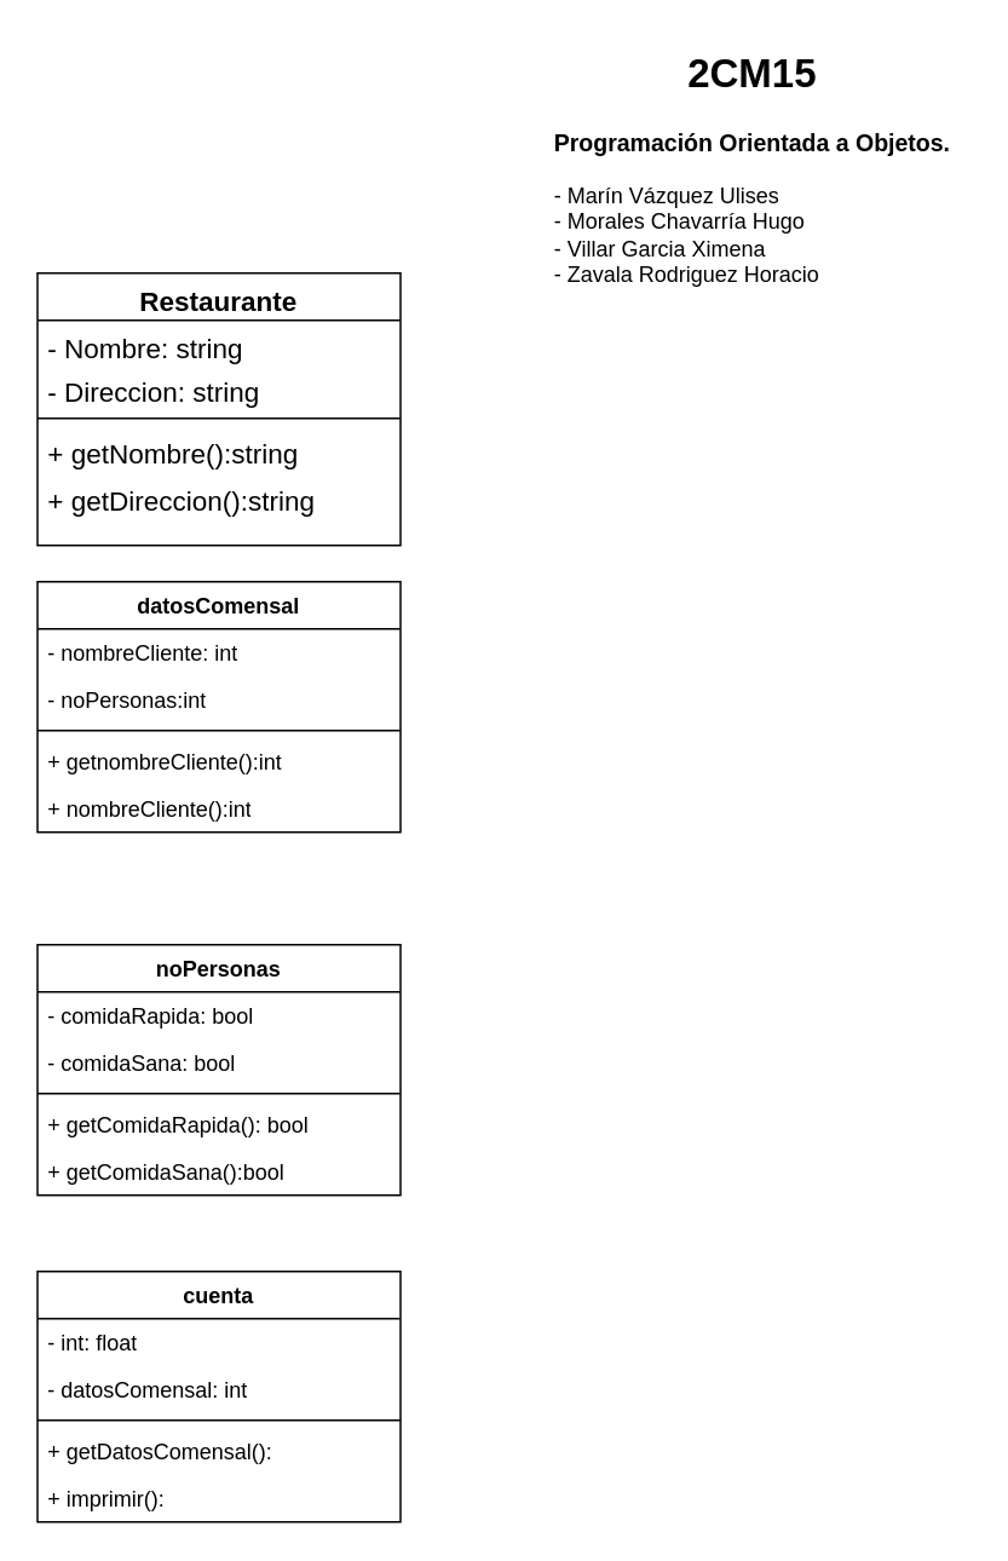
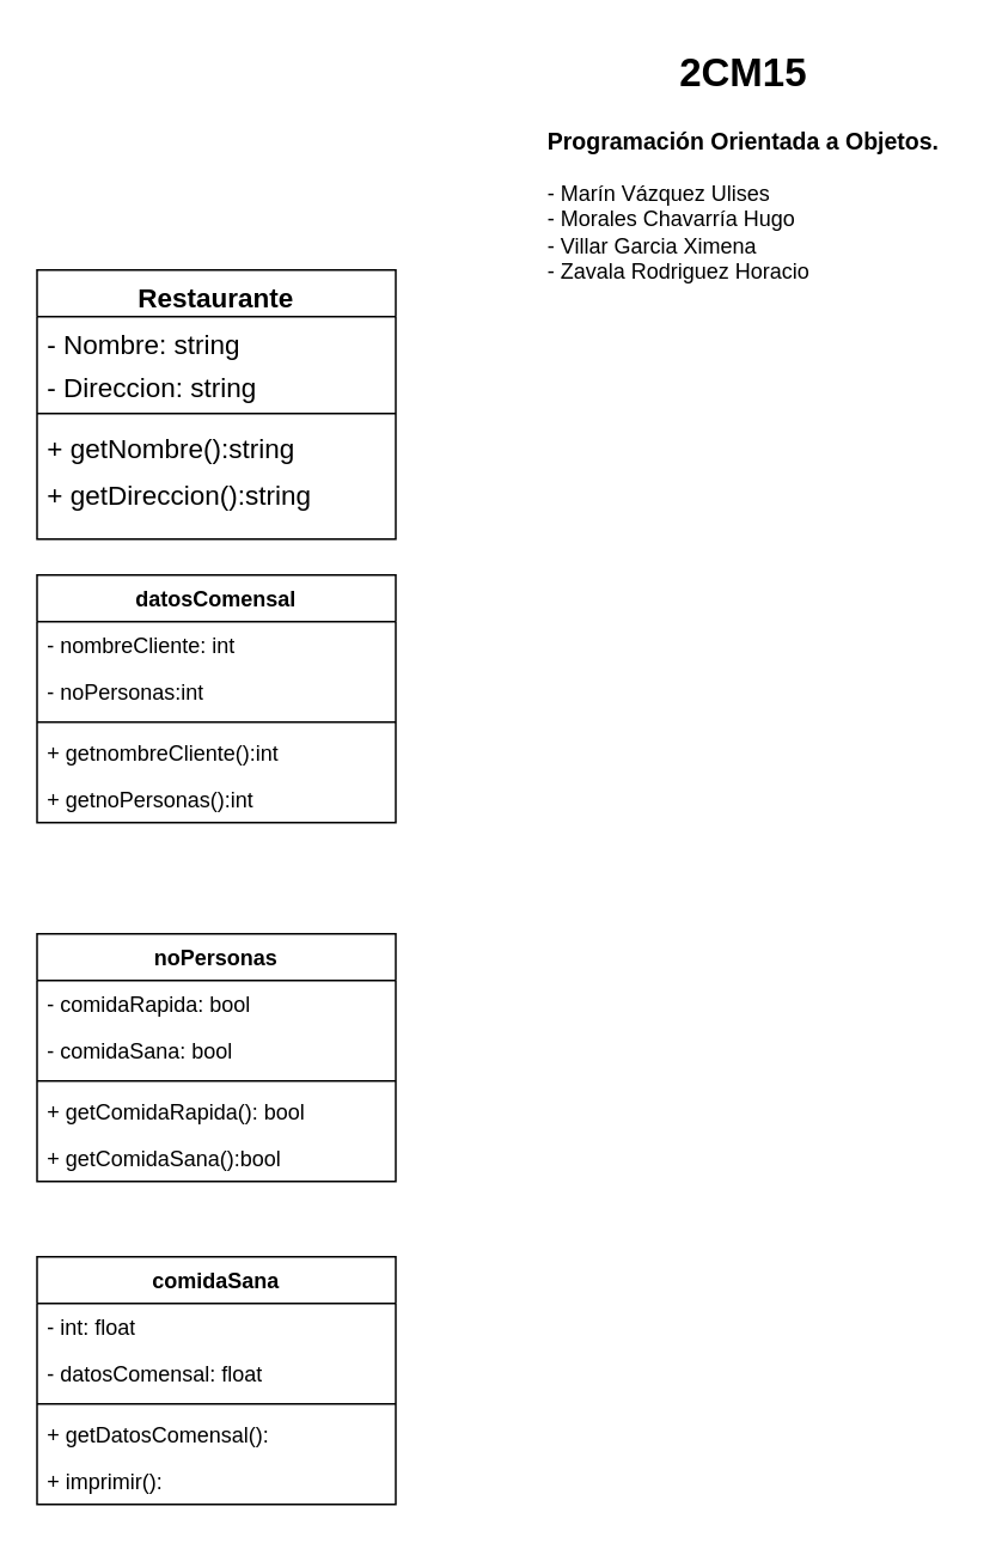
- <mxCell id="13" value="+ nombreCliente():int" style="text;strokeColor=none;fillColor=none;align=left;verticalAlign=top;spacingLeft=4;spacingRight=4;overflow=hidden;rotatable=0;points=[[0,0.5],[1,0.5]];portConstraint=eastwest;whiteSpace=wrap;html=1;" parent="8" vertex="1"><mxGeometry y="112" width="200" height="26" as="geometry" /></mxCell>
+ <mxCell id="13" value="+ getnoPersonas():int" style="text;strokeColor=none;fillColor=none;align=left;verticalAlign=top;spacingLeft=4;spacingRight=4;overflow=hidden;rotatable=0;points=[[0,0.5],[1,0.5]];portConstraint=eastwest;whiteSpace=wrap;html=1;" parent="8" vertex="1"><mxGeometry y="112" width="200" height="26" as="geometry" /></mxCell>
- <mxCell id="20" value="cuenta" style="swimlane;fontStyle=1;align=center;verticalAlign=top;childLayout=stackLayout;horizontal=1;startSize=26;horizontalStack=0;resizeParent=1;resizeParentMax=0;resizeLast=0;collapsible=1;marginBottom=0;whiteSpace=wrap;html=1;" parent="1" vertex="1"><mxGeometry x="20" y="700" width="200" height="138" as="geometry" /></mxCell>
+ <mxCell id="20" value="comidaSana" style="swimlane;fontStyle=1;align=center;verticalAlign=top;childLayout=stackLayout;horizontal=1;startSize=26;horizontalStack=0;resizeParent=1;resizeParentMax=0;resizeLast=0;collapsible=1;marginBottom=0;whiteSpace=wrap;html=1;" parent="1" vertex="1"><mxGeometry x="20" y="700" width="200" height="138" as="geometry" /></mxCell>
- <mxCell id="22" value="- datosComensal: int" style="text;strokeColor=none;fillColor=none;align=left;verticalAlign=top;spacingLeft=4;spacingRight=4;overflow=hidden;rotatable=0;points=[[0,0.5],[1,0.5]];portConstraint=eastwest;whiteSpace=wrap;html=1;" parent="20" vertex="1"><mxGeometry y="52" width="200" height="26" as="geometry" /></mxCell>
+ <mxCell id="22" value="- datosComensal: float" style="text;strokeColor=none;fillColor=none;align=left;verticalAlign=top;spacingLeft=4;spacingRight=4;overflow=hidden;rotatable=0;points=[[0,0.5],[1,0.5]];portConstraint=eastwest;whiteSpace=wrap;html=1;" parent="20" vertex="1"><mxGeometry y="52" width="200" height="26" as="geometry" /></mxCell>
